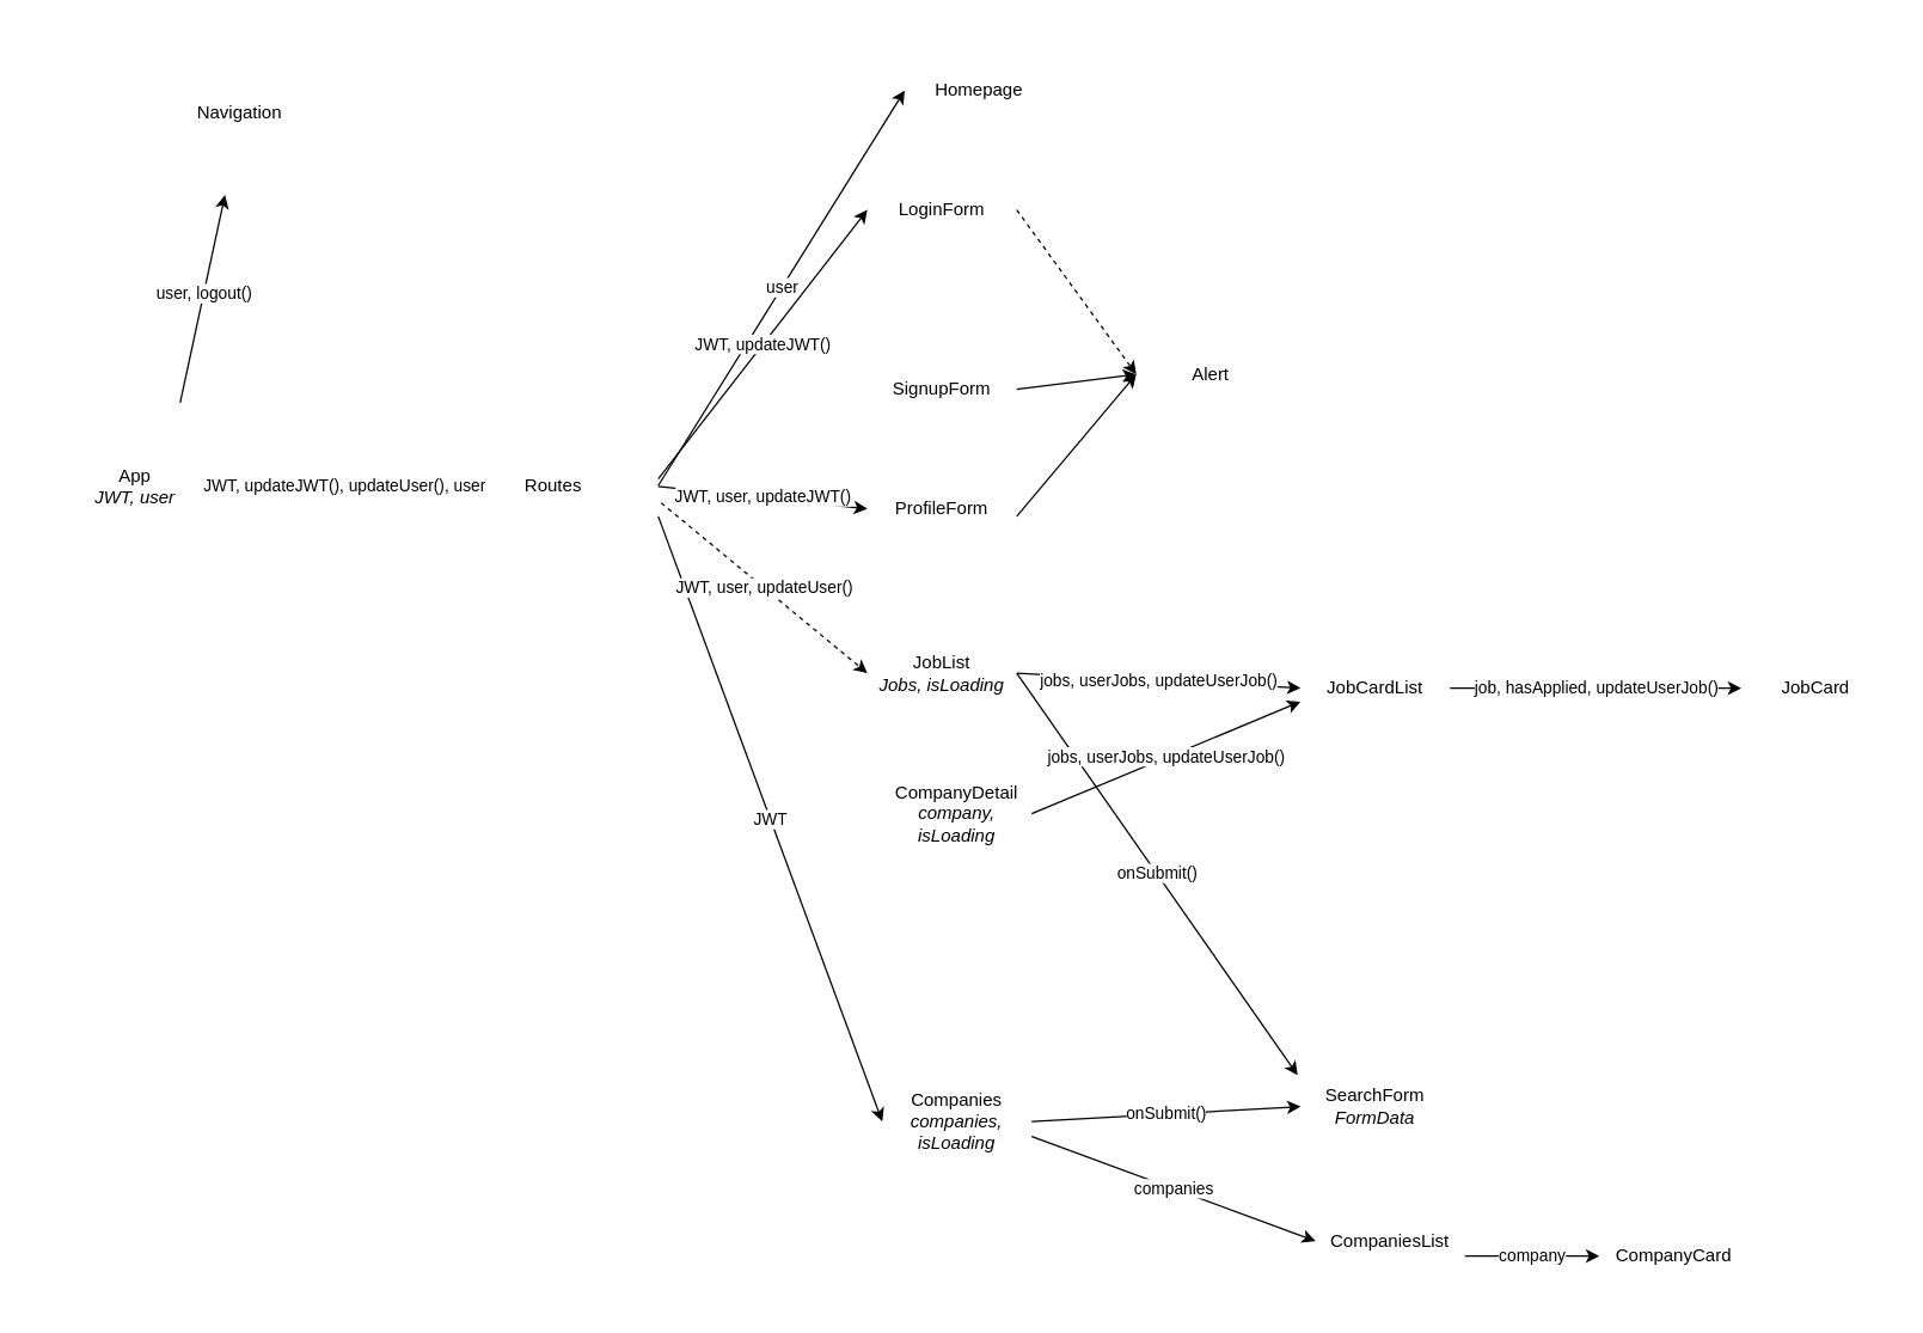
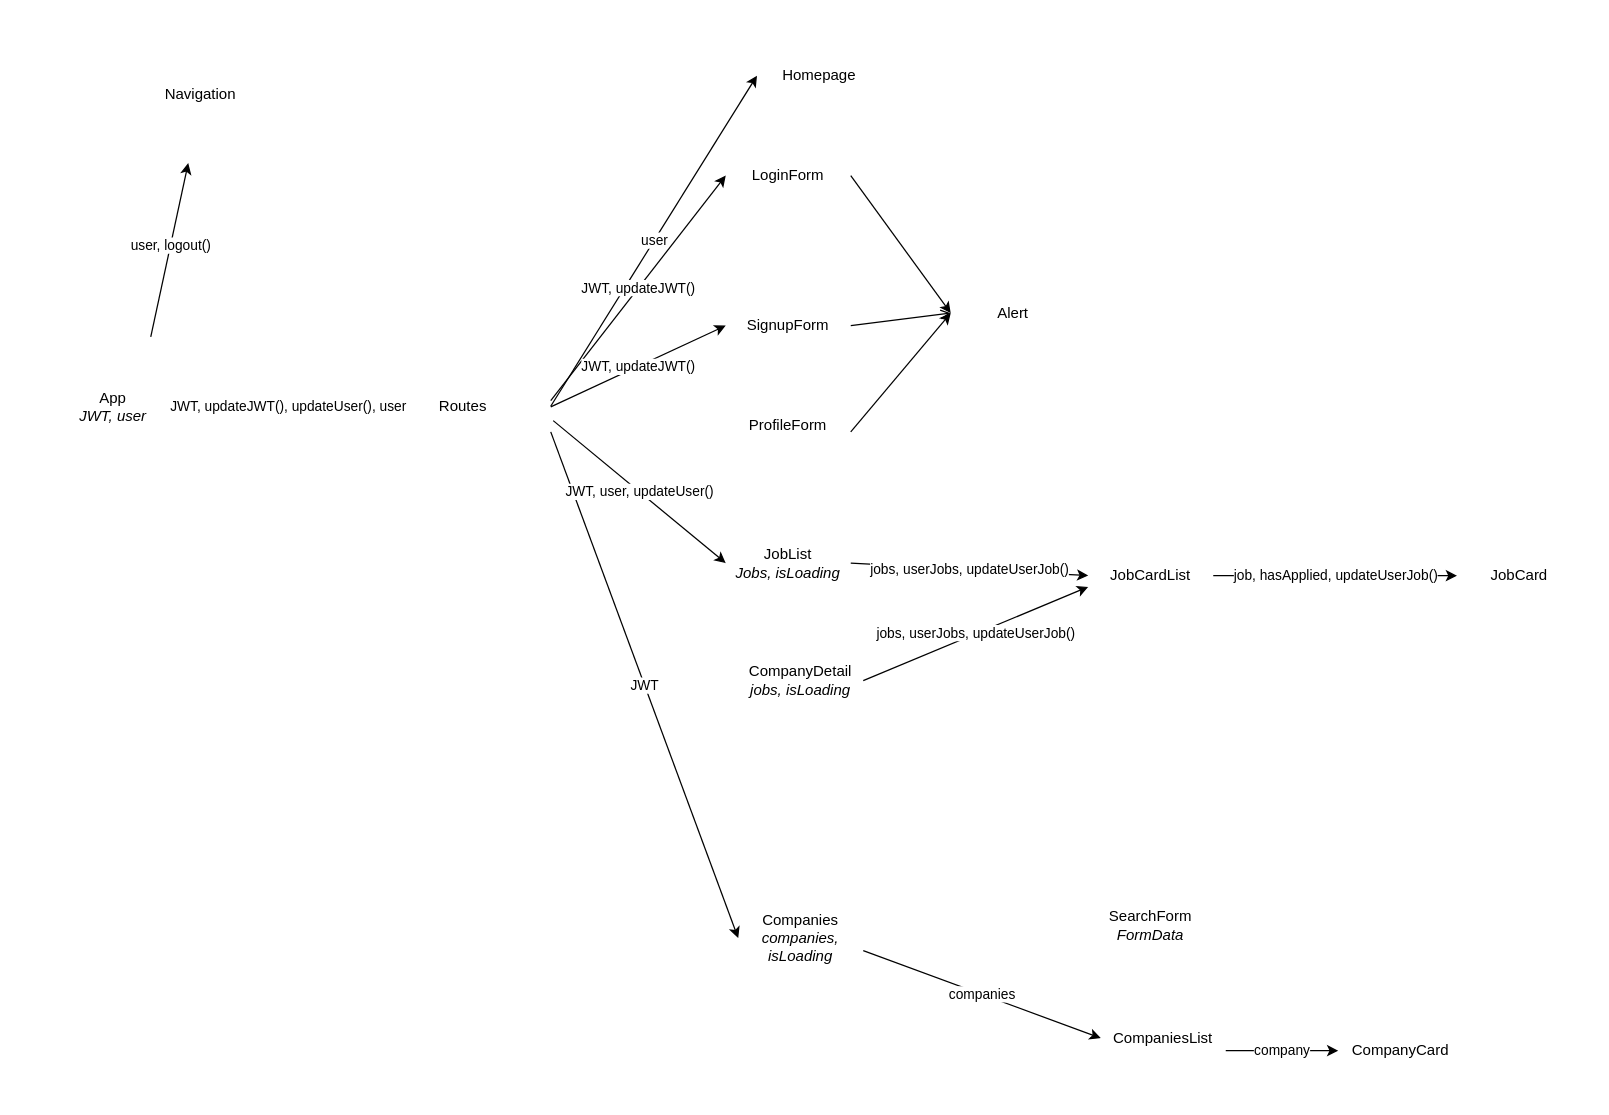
- <mxCell id="35" value="" style="endArrow=classic;html=1;entryX=0;entryY=0.5;entryDx=0;entryDy=0;fontStyle=1;exitX=1;exitY=0.5;exitDx=0;exitDy=0;dashed=1;" parent="1" source="10" target="33" edge="1"><mxGeometry relative="1" as="geometry"><mxPoint x="700" y="365" as="sourcePoint" /><mxPoint x="790" y="270" as="targetPoint" /><Array as="points" /></mxGeometry></mxCell>
+ <mxCell id="35" value="" style="endArrow=classic;html=1;entryX=0;entryY=0.5;entryDx=0;entryDy=0;fontStyle=1;exitX=1;exitY=0.5;exitDx=0;exitDy=0;" parent="1" source="10" target="33" edge="1"><mxGeometry relative="1" as="geometry"><mxPoint x="700" y="365" as="sourcePoint" /><mxPoint x="790" y="270" as="targetPoint" /><Array as="points" /></mxGeometry></mxCell>
- <mxCell id="34" value="" style="endArrow=classic;html=1;entryX=0;entryY=0.5;entryDx=0;entryDy=0;fontStyle=1;exitX=1;exitY=0.5;exitDx=0;exitDy=0;" parent="1" source="12" target="33" edge="1"><mxGeometry relative="1" as="geometry"><mxPoint x="690" y="355" as="sourcePoint" /><mxPoint x="780" y="260" as="targetPoint" /><Array as="points" /></mxGeometry></mxCell>
+ <mxCell id="34" value="" style="endArrow=open;html=1;entryX=0;entryY=0.5;entryDx=0;entryDy=0;fontStyle=1;exitX=1;exitY=0.5;exitDx=0;exitDy=0;" parent="1" source="12" target="33" edge="1"><mxGeometry relative="1" as="geometry"><mxPoint x="690" y="355" as="sourcePoint" /><mxPoint x="780" y="260" as="targetPoint" /><Array as="points" /></mxGeometry></mxCell>
+ <mxCell id="11" value="JWT, updateJWT()" style="endArrow=classic;html=1;entryX=0;entryY=0.5;entryDx=0;entryDy=0;exitX=1;exitY=0.5;exitDx=0;exitDy=0;" parent="1" source="4" target="12" edge="1"><mxGeometry relative="1" as="geometry"><mxPoint x="440" y="320" as="sourcePoint" /><mxPoint x="580" y="340" as="targetPoint" /><Array as="points" /></mxGeometry></mxCell>
- <mxCell id="21" value="JWT, user, updateJWT()" style="endArrow=classic;html=1;entryX=0;entryY=0.5;entryDx=0;entryDy=0;exitX=1;exitY=0.5;exitDx=0;exitDy=0;" parent="1" source="4" target="22" edge="1"><mxGeometry relative="1" as="geometry"><mxPoint x="450" y="410" as="sourcePoint" /><mxPoint x="590" y="430" as="targetPoint" /><Array as="points" /></mxGeometry></mxCell>
- <mxCell id="29" value="JWT, user, updateUser()" style="endArrow=classic;html=1;entryX=0;entryY=0.5;entryDx=0;entryDy=0;exitX=1.014;exitY=0.6;exitDx=0;exitDy=0;exitPerimeter=0;dashed=1;" parent="1" source="4" target="23" edge="1"><mxGeometry relative="1" as="geometry"><mxPoint x="450" y="355" as="sourcePoint" /><mxPoint x="590" y="640" as="targetPoint" /><Array as="points" /></mxGeometry></mxCell>
+ <mxCell id="29" value="JWT, user, updateUser()" style="endArrow=classic;html=1;entryX=0;entryY=0.5;entryDx=0;entryDy=0;exitX=1.014;exitY=0.6;exitDx=0;exitDy=0;exitPerimeter=0;" parent="1" source="4" target="23" edge="1"><mxGeometry relative="1" as="geometry"><mxPoint x="450" y="355" as="sourcePoint" /><mxPoint x="590" y="640" as="targetPoint" /><Array as="points" /></mxGeometry></mxCell>
- <mxCell id="30" value="CompanyDetail&lt;br&gt;&lt;i&gt;company, isLoading&lt;/i&gt;" style="text;html=1;strokeColor=1;fillColor=none;align=center;verticalAlign=middle;whiteSpace=wrap;rounded=0;shadow=1;" parent="1" vertex="1"><mxGeometry x="590" y="514" width="100" height="60" as="geometry" /></mxCell>
+ <mxCell id="30" value="CompanyDetail&lt;br&gt;&lt;i&gt;jobs, isLoading&lt;/i&gt;" style="text;html=1;strokeColor=1;fillColor=none;align=center;verticalAlign=middle;whiteSpace=wrap;rounded=0;shadow=1;" parent="1" vertex="1"><mxGeometry x="590" y="514" width="100" height="60" as="geometry" /></mxCell>
- <mxCell id="24" value="onSubmit()" style="endArrow=classic;html=1;exitX=1;exitY=0.5;exitDx=0;exitDy=0;entryX=-0.02;entryY=0.15;entryDx=0;entryDy=0;entryPerimeter=0;" parent="1" source="23" target="16" edge="1"><mxGeometry relative="1" as="geometry"><mxPoint x="710" y="545" as="sourcePoint" /><mxPoint x="860" y="440" as="targetPoint" /><Array as="points" /></mxGeometry></mxCell>
- <mxCell id="15" value="onSubmit()" style="endArrow=classic;html=1;exitX=1;exitY=0.5;exitDx=0;exitDy=0;entryX=0;entryY=0.5;entryDx=0;entryDy=0;" parent="1" source="14" target="16" edge="1"><mxGeometry relative="1" as="geometry"><mxPoint x="720" y="845" as="sourcePoint" /><mxPoint x="870" y="690" as="targetPoint" /><Array as="points" /></mxGeometry></mxCell>
